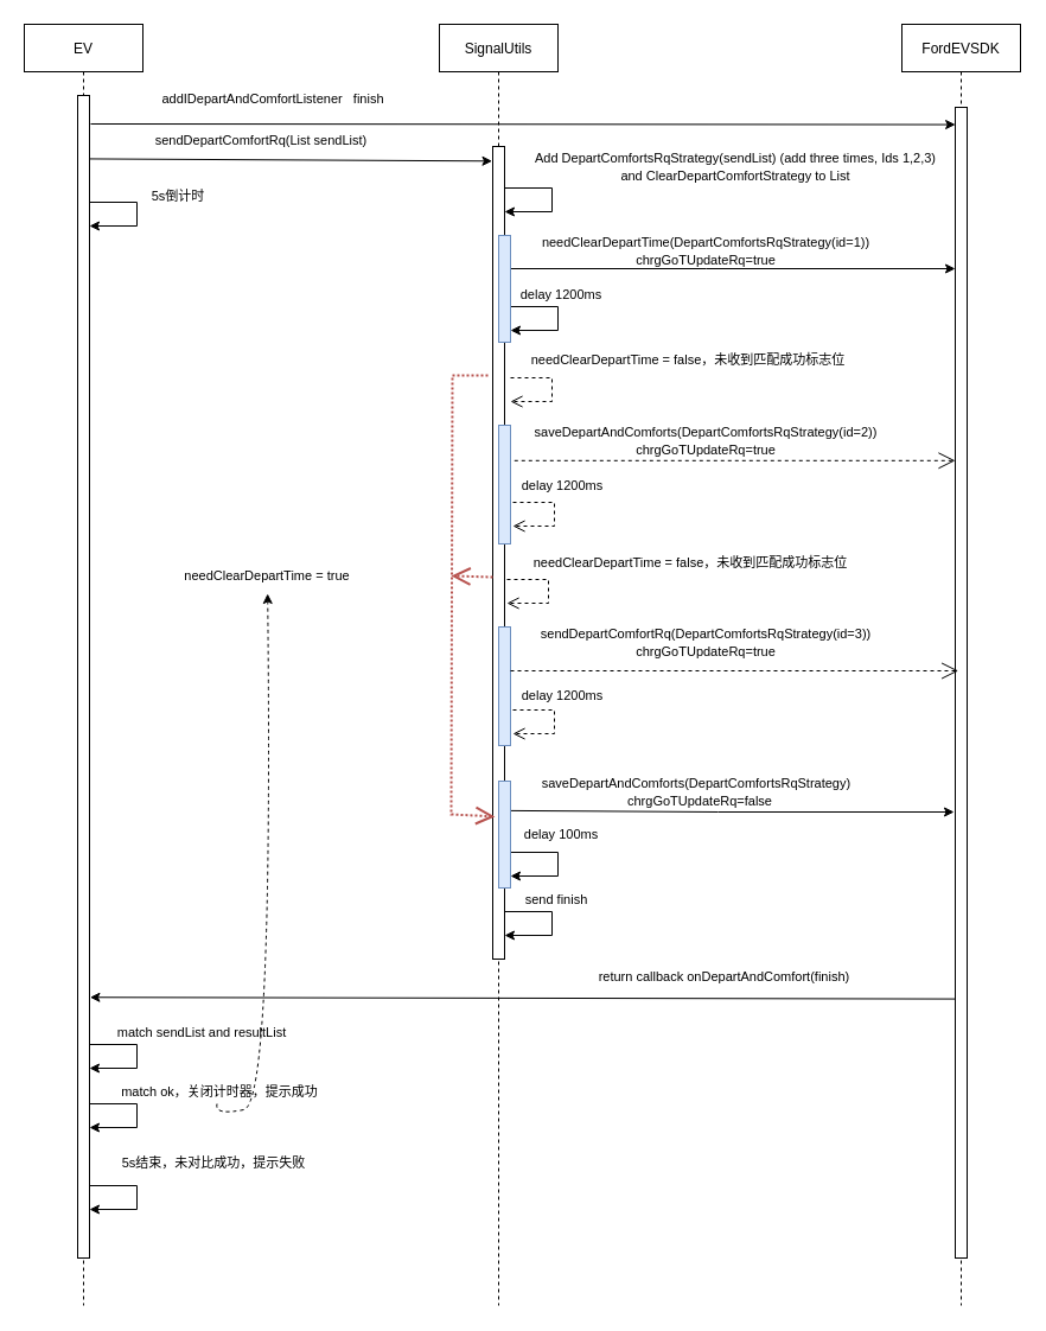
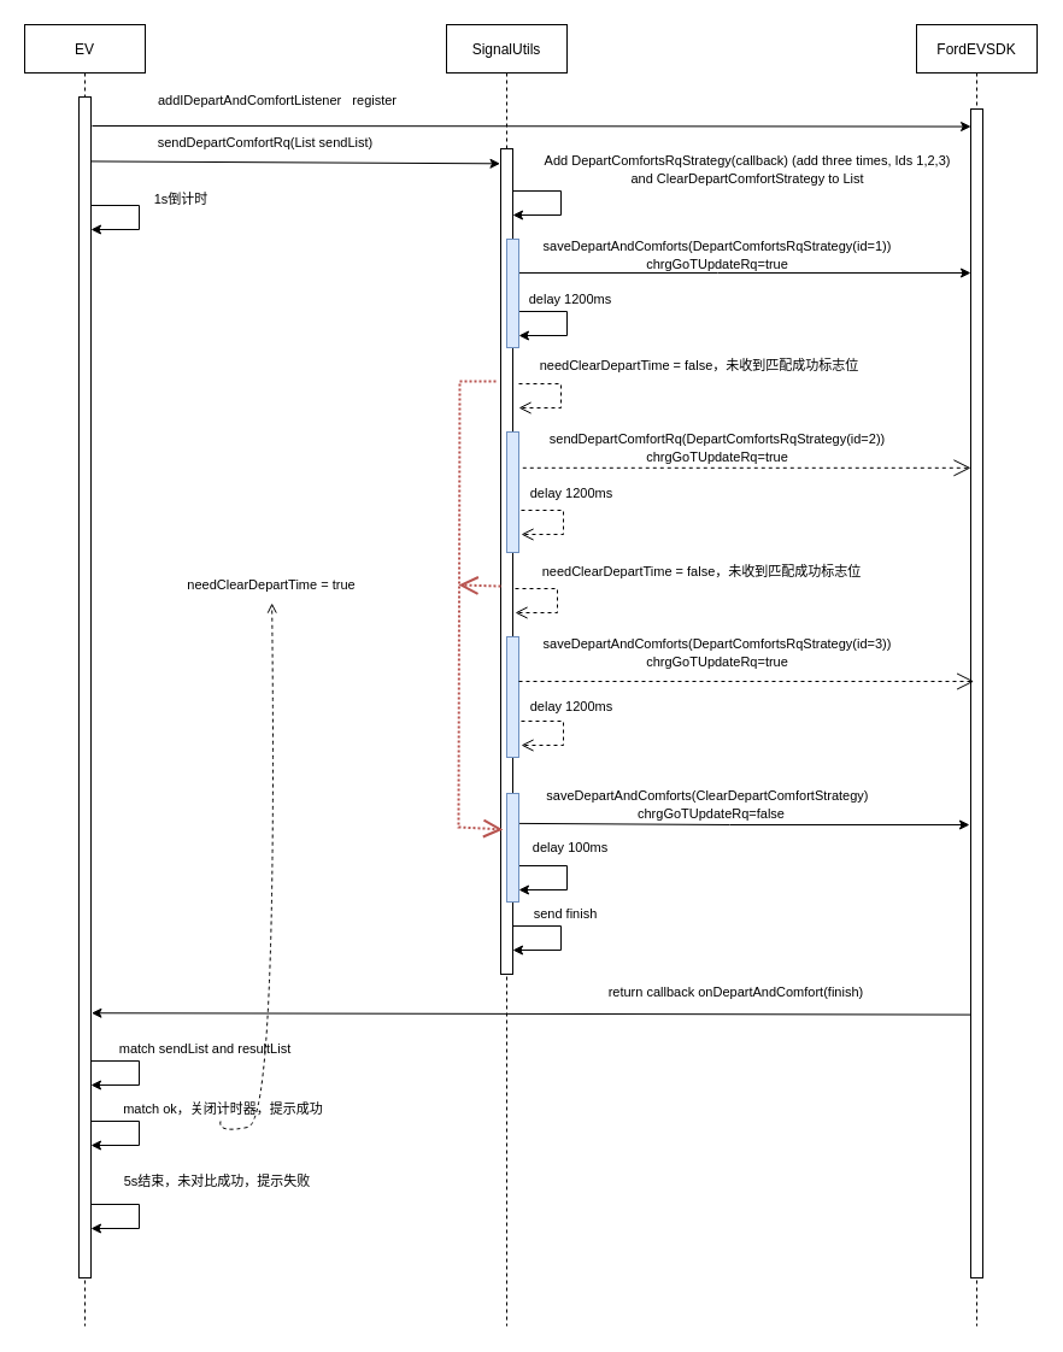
- <mxCell id="46" value="&lt;span style=&quot;font-size: 11px ; background-color: rgb(255 , 255 , 255) ; line-height: 1.2&quot;&gt;&lt;font face=&quot;Helvetica&quot; style=&quot;line-height: 1&quot;&gt;addIDepartAndComfortListener&amp;nbsp; &amp;nbsp;finish&lt;/font&gt;&lt;/span&gt;" style="text;html=1;strokeColor=none;fillColor=none;align=center;verticalAlign=middle;whiteSpace=wrap;rounded=0;labelBackgroundColor=none;fontFamily=Verdana;fontColor=default;" vertex="1" parent="1"><mxGeometry x="100" y="70" width="260" height="25" as="geometry" /></mxCell>
+ <mxCell id="46" value="&lt;span style=&quot;font-size: 11px ; background-color: rgb(255 , 255 , 255) ; line-height: 1.2&quot;&gt;&lt;font face=&quot;Helvetica&quot; style=&quot;line-height: 1&quot;&gt;addIDepartAndComfortListener&amp;nbsp; &amp;nbsp;register&lt;/font&gt;&lt;/span&gt;" style="text;html=1;strokeColor=none;fillColor=none;align=center;verticalAlign=middle;whiteSpace=wrap;rounded=0;labelBackgroundColor=none;fontFamily=Verdana;fontColor=default;" vertex="1" parent="1"><mxGeometry x="100" y="70" width="260" height="25" as="geometry" /></mxCell>
- <mxCell id="25" value="&lt;span style=&quot;font-family: &amp;quot;helvetica&amp;quot; ; font-size: 11px&quot;&gt;Add DepartComfortsRqStrategy(sendList) (add three times, Ids 1,2,3)&lt;br&gt;&lt;/span&gt;&lt;span style=&quot;font-family: &amp;quot;helvetica&amp;quot; ; font-size: 11px&quot;&gt;and ClearDepartComfortStrategy to&amp;nbsp;&lt;/span&gt;&lt;span style=&quot;font-family: &amp;quot;helvetica&amp;quot; ; font-size: 11px&quot;&gt;List&lt;/span&gt;" style="text;html=1;strokeColor=none;fillColor=none;align=center;verticalAlign=middle;whiteSpace=wrap;rounded=0;labelBackgroundColor=none;fontFamily=Verdana;fontColor=default;" parent="1" vertex="1"><mxGeometry x="430" y="125" width="380" height="30" as="geometry" /></mxCell>
+ <mxCell id="25" value="&lt;span style=&quot;font-family: &amp;quot;helvetica&amp;quot; ; font-size: 11px&quot;&gt;Add DepartComfortsRqStrategy(callback) (add three times, Ids 1,2,3)&lt;br&gt;&lt;/span&gt;&lt;span style=&quot;font-family: &amp;quot;helvetica&amp;quot; ; font-size: 11px&quot;&gt;and ClearDepartComfortStrategy to&amp;nbsp;&lt;/span&gt;&lt;span style=&quot;font-family: &amp;quot;helvetica&amp;quot; ; font-size: 11px&quot;&gt;List&lt;/span&gt;" style="text;html=1;strokeColor=none;fillColor=none;align=center;verticalAlign=middle;whiteSpace=wrap;rounded=0;labelBackgroundColor=none;fontFamily=Verdana;fontColor=default;" parent="1" vertex="1"><mxGeometry x="430" y="125" width="380" height="30" as="geometry" /></mxCell>
- <mxCell id="52" value="&lt;font face=&quot;Helvetica&quot;&gt;&lt;span style=&quot;font-size: 11px&quot;&gt;5s倒计时&lt;/span&gt;&lt;/font&gt;" style="text;html=1;strokeColor=none;fillColor=none;align=center;verticalAlign=middle;whiteSpace=wrap;rounded=0;labelBackgroundColor=none;fontFamily=Verdana;fontColor=default;" vertex="1" parent="1"><mxGeometry x="60" y="155" width="180" height="20" as="geometry" /></mxCell>
+ <mxCell id="52" value="&lt;font face=&quot;Helvetica&quot;&gt;&lt;span style=&quot;font-size: 11px&quot;&gt;1s倒计时&lt;/span&gt;&lt;/font&gt;" style="text;html=1;strokeColor=none;fillColor=none;align=center;verticalAlign=middle;whiteSpace=wrap;rounded=0;labelBackgroundColor=none;fontFamily=Verdana;fontColor=default;" vertex="1" parent="1"><mxGeometry x="60" y="155" width="180" height="20" as="geometry" /></mxCell>
- <mxCell id="27" value="&lt;span style=&quot;font-size: 11px ; background-color: rgb(255 , 255 , 255) ; line-height: 1.2&quot;&gt;&lt;font face=&quot;Helvetica&quot; style=&quot;line-height: 1&quot;&gt;needClearDepartTime(DepartComfortsRqStrategy(id=1)) chrgGoTUpdateRq=true&lt;/font&gt;&lt;/span&gt;" style="text;html=1;strokeColor=none;fillColor=none;align=center;verticalAlign=middle;whiteSpace=wrap;rounded=0;labelBackgroundColor=none;fontFamily=Verdana;fontColor=default;" parent="1" vertex="1"><mxGeometry x="420" y="198" width="350" height="25" as="geometry" /></mxCell>
+ <mxCell id="27" value="&lt;span style=&quot;font-size: 11px ; background-color: rgb(255 , 255 , 255) ; line-height: 1.2&quot;&gt;&lt;font face=&quot;Helvetica&quot; style=&quot;line-height: 1&quot;&gt;saveDepartAndComforts(DepartComfortsRqStrategy(id=1)) chrgGoTUpdateRq=true&lt;/font&gt;&lt;/span&gt;" style="text;html=1;strokeColor=none;fillColor=none;align=center;verticalAlign=middle;whiteSpace=wrap;rounded=0;labelBackgroundColor=none;fontFamily=Verdana;fontColor=default;" parent="1" vertex="1"><mxGeometry x="420" y="198" width="350" height="25" as="geometry" /></mxCell>
- <mxCell id="30" value="&lt;span style=&quot;font-size: 11px ; background-color: rgb(255 , 255 , 255) ; line-height: 1.2&quot;&gt;&lt;font face=&quot;Helvetica&quot; style=&quot;line-height: 1&quot;&gt;saveDepartAndComforts(DepartComfortsRqStrategy(id=2)) chrgGoTUpdateRq=true&lt;/font&gt;&lt;/span&gt;" style="text;html=1;strokeColor=none;fillColor=none;align=center;verticalAlign=middle;whiteSpace=wrap;rounded=0;labelBackgroundColor=none;fontFamily=Verdana;fontColor=default;" vertex="1" parent="1"><mxGeometry x="420" y="358" width="350" height="25" as="geometry" /></mxCell>
+ <mxCell id="30" value="&lt;span style=&quot;font-size: 11px ; background-color: rgb(255 , 255 , 255) ; line-height: 1.2&quot;&gt;&lt;font face=&quot;Helvetica&quot; style=&quot;line-height: 1&quot;&gt;sendDepartComfortRq(DepartComfortsRqStrategy(id=2)) chrgGoTUpdateRq=true&lt;/font&gt;&lt;/span&gt;" style="text;html=1;strokeColor=none;fillColor=none;align=center;verticalAlign=middle;whiteSpace=wrap;rounded=0;labelBackgroundColor=none;fontFamily=Verdana;fontColor=default;" vertex="1" parent="1"><mxGeometry x="420" y="358" width="350" height="25" as="geometry" /></mxCell>
- <mxCell id="51" value="" style="curved=1;endArrow=classic;html=1;rounded=1;labelBackgroundColor=#00CCCC;labelBorderColor=#FF00FF;fontColor=default;strokeWidth=1;dashed=1;" edge="1" parent="1" source="50" target="40"><mxGeometry width="50" height="50" relative="1" as="geometry"><mxPoint x="230" y="980" as="sourcePoint" /><mxPoint x="280" y="930" as="targetPoint" /><Array as="points"><mxPoint x="180" y="940" /><mxPoint x="230" y="930" /></Array></mxGeometry></mxCell>
+ <mxCell id="51" value="" style="curved=1;endArrow=open;html=1;rounded=1;labelBackgroundColor=#00CCCC;labelBorderColor=#FF00FF;fontColor=default;strokeWidth=1;dashed=1;" edge="1" parent="1" source="50" target="40"><mxGeometry width="50" height="50" relative="1" as="geometry"><mxPoint x="230" y="980" as="sourcePoint" /><mxPoint x="280" y="930" as="targetPoint" /><Array as="points"><mxPoint x="180" y="940" /><mxPoint x="230" y="930" /></Array></mxGeometry></mxCell>
- <mxCell id="34" value="&lt;span style=&quot;font-size: 11px ; background-color: rgb(255 , 255 , 255) ; line-height: 1.2&quot;&gt;&lt;font face=&quot;Helvetica&quot; style=&quot;line-height: 1&quot;&gt;sendDepartComfortRq(DepartComfortsRqStrategy(id=3)) chrgGoTUpdateRq=true&lt;/font&gt;&lt;/span&gt;" style="text;html=1;strokeColor=none;fillColor=none;align=center;verticalAlign=middle;whiteSpace=wrap;rounded=0;labelBackgroundColor=none;fontFamily=Verdana;fontColor=default;" vertex="1" parent="1"><mxGeometry x="420" y="528" width="350" height="25" as="geometry" /></mxCell>
+ <mxCell id="34" value="&lt;span style=&quot;font-size: 11px ; background-color: rgb(255 , 255 , 255) ; line-height: 1.2&quot;&gt;&lt;font face=&quot;Helvetica&quot; style=&quot;line-height: 1&quot;&gt;saveDepartAndComforts(DepartComfortsRqStrategy(id=3)) chrgGoTUpdateRq=true&lt;/font&gt;&lt;/span&gt;" style="text;html=1;strokeColor=none;fillColor=none;align=center;verticalAlign=middle;whiteSpace=wrap;rounded=0;labelBackgroundColor=none;fontFamily=Verdana;fontColor=default;" vertex="1" parent="1"><mxGeometry x="420" y="528" width="350" height="25" as="geometry" /></mxCell>
- <mxCell id="37" value="&lt;span style=&quot;font-size: 11px ; background-color: rgb(255 , 255 , 255) ; line-height: 1.2&quot;&gt;&lt;font face=&quot;Helvetica&quot; style=&quot;line-height: 1&quot;&gt;saveDepartAndComforts(DepartComfortsRqStrategy)&amp;nbsp;&amp;nbsp;&lt;br&gt;chrgGoTUpdateRq=false&lt;br&gt;&lt;/font&gt;&lt;/span&gt;" style="text;html=1;strokeColor=none;fillColor=none;align=center;verticalAlign=middle;whiteSpace=wrap;rounded=0;labelBackgroundColor=none;fontFamily=Verdana;fontColor=default;" vertex="1" parent="1"><mxGeometry x="440" y="652" width="300" height="30" as="geometry" /></mxCell>
+ <mxCell id="37" value="&lt;span style=&quot;font-size: 11px ; background-color: rgb(255 , 255 , 255) ; line-height: 1.2&quot;&gt;&lt;font face=&quot;Helvetica&quot; style=&quot;line-height: 1&quot;&gt;saveDepartAndComforts(ClearDepartComfortStrategy)&amp;nbsp;&amp;nbsp;&lt;br&gt;chrgGoTUpdateRq=false&lt;br&gt;&lt;/font&gt;&lt;/span&gt;" style="text;html=1;strokeColor=none;fillColor=none;align=center;verticalAlign=middle;whiteSpace=wrap;rounded=0;labelBackgroundColor=none;fontFamily=Verdana;fontColor=default;" vertex="1" parent="1"><mxGeometry x="440" y="652" width="300" height="30" as="geometry" /></mxCell>
